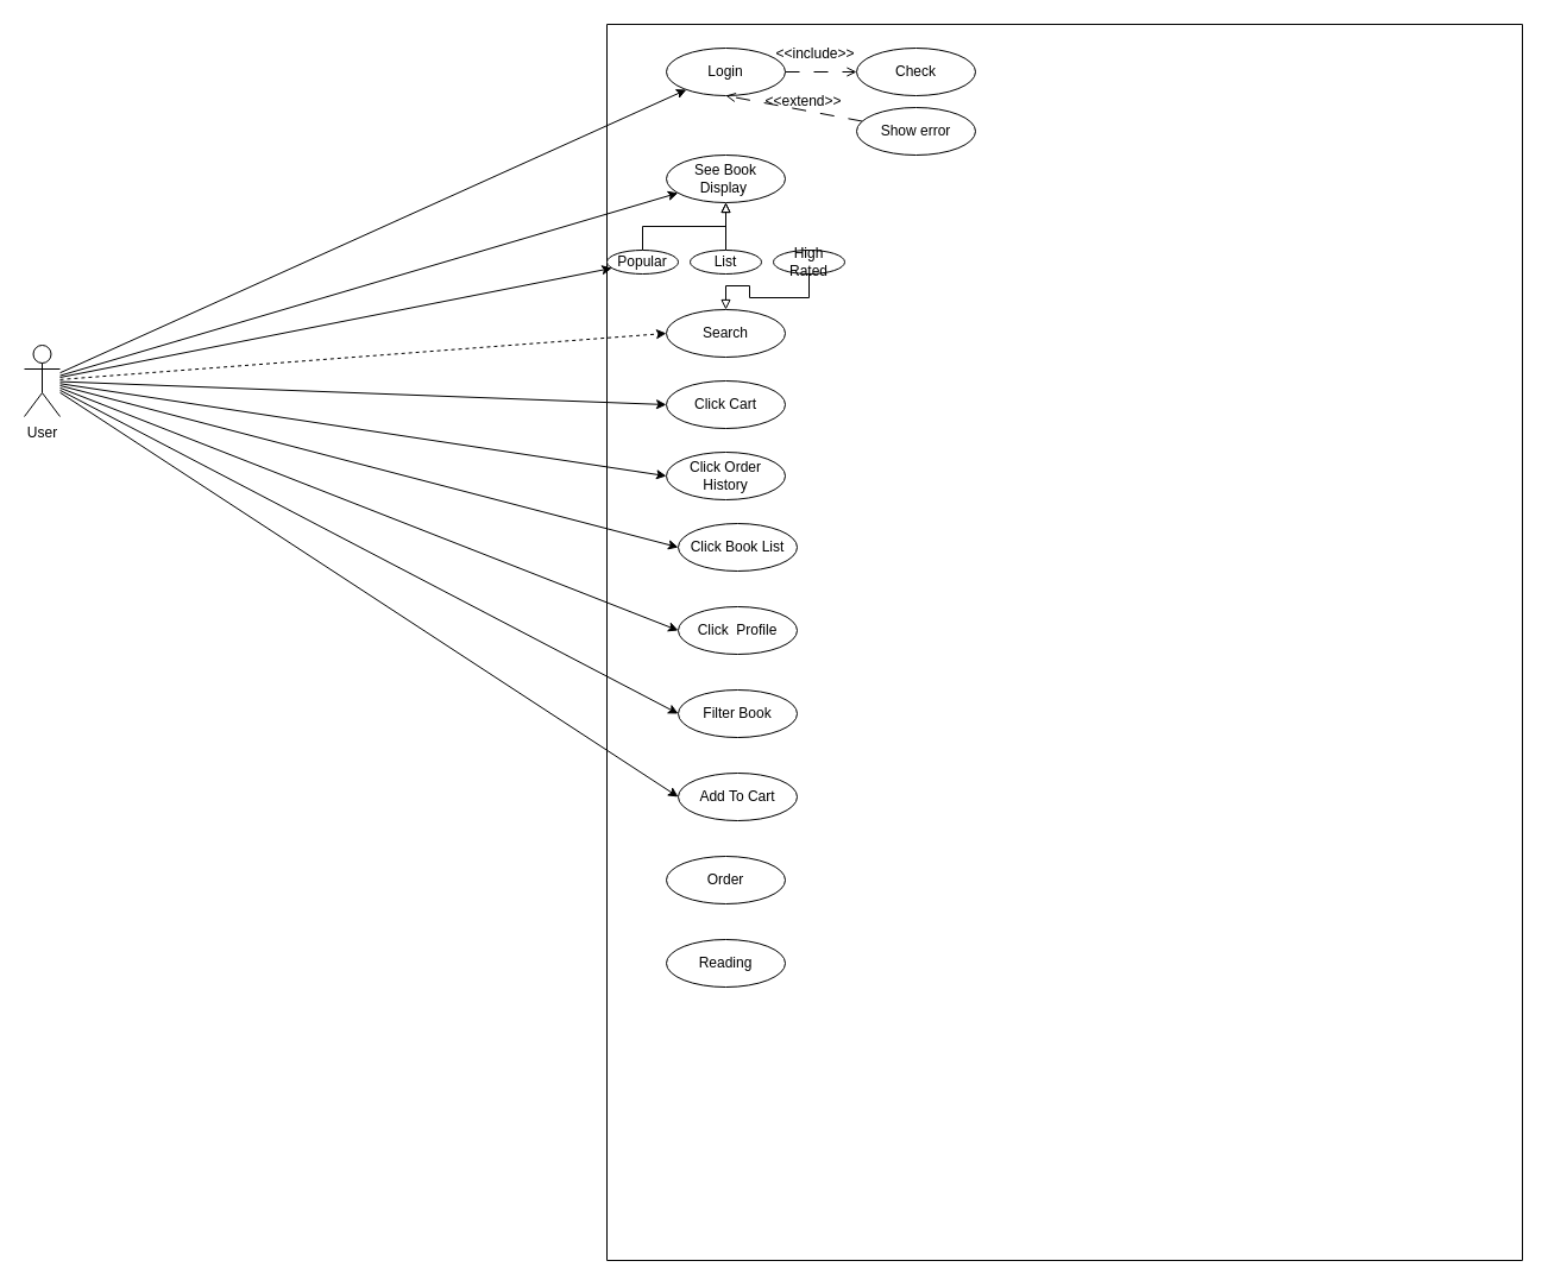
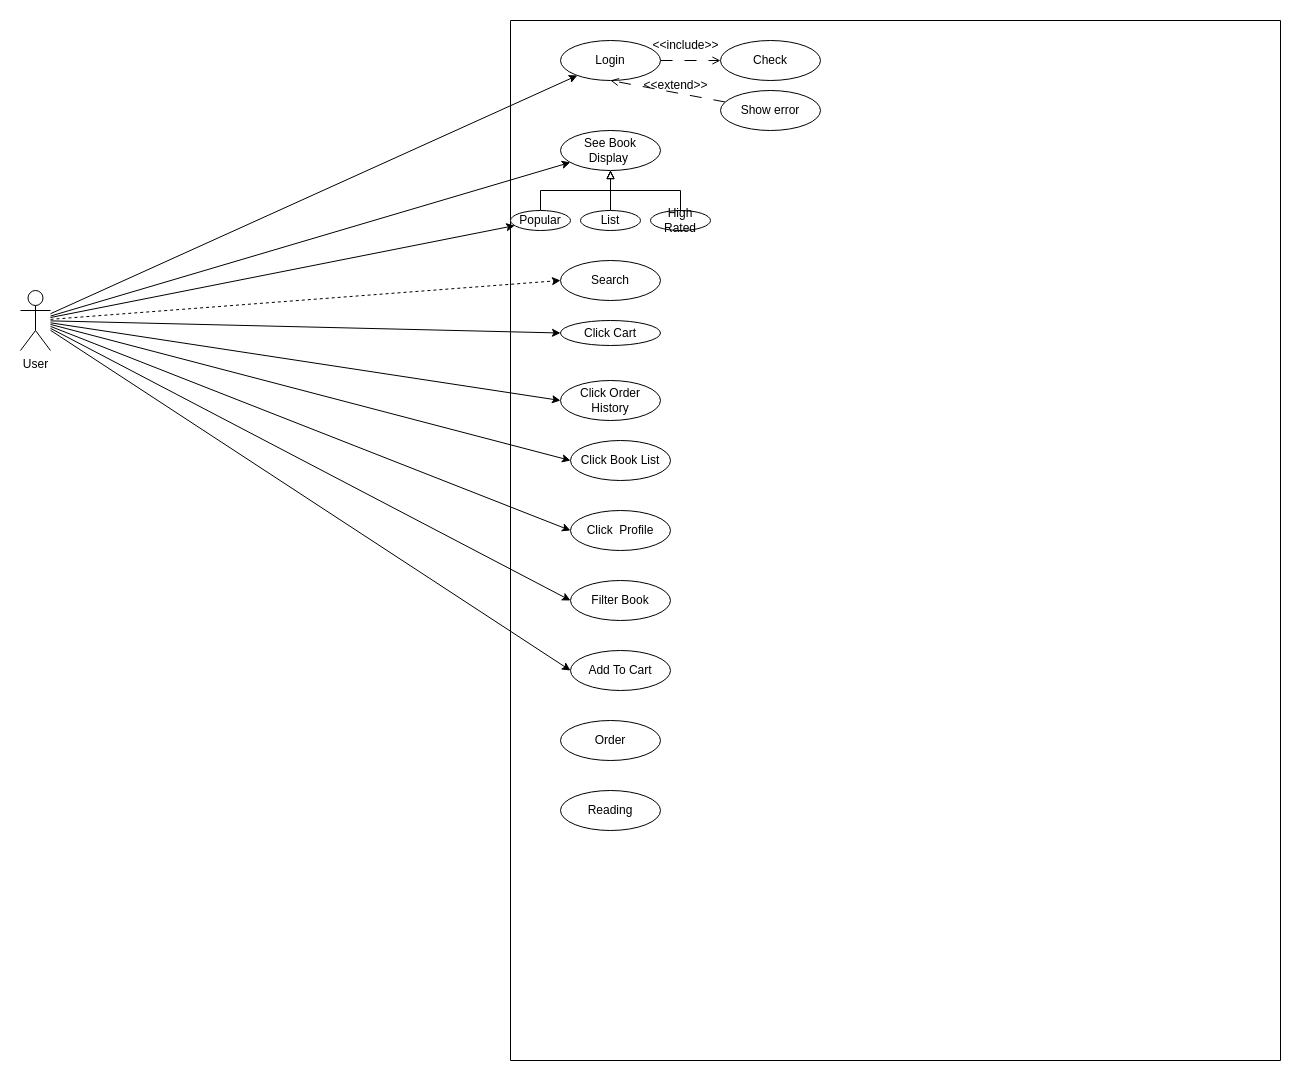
- <mxCell id="20" style="edgeStyle=orthogonalEdgeStyle;rounded=0;orthogonalLoop=1;jettySize=auto;html=1;endArrow=block;endFill=0;" parent="13" source="21" target="27" edge="1"><mxGeometry relative="1" as="geometry" /></mxCell>
+ <mxCell id="20" style="edgeStyle=orthogonalEdgeStyle;rounded=0;orthogonalLoop=1;jettySize=auto;html=1;entryX=0.5;entryY=1;entryDx=0;entryDy=0;endArrow=block;endFill=0;" parent="13" source="21" target="19" edge="1"><mxGeometry relative="1" as="geometry" /></mxCell>
- <mxCell id="28" value="Click Cart" style="ellipse;whiteSpace=wrap;html=1;" parent="13" vertex="1"><mxGeometry x="50" y="300" width="100" height="40" as="geometry" /></mxCell>
+ <mxCell id="28" value="Click Cart" style="ellipse;whiteSpace=wrap;html=1;" parent="13" vertex="1"><mxGeometry x="50" y="300" width="100" height="25" as="geometry" /></mxCell>
